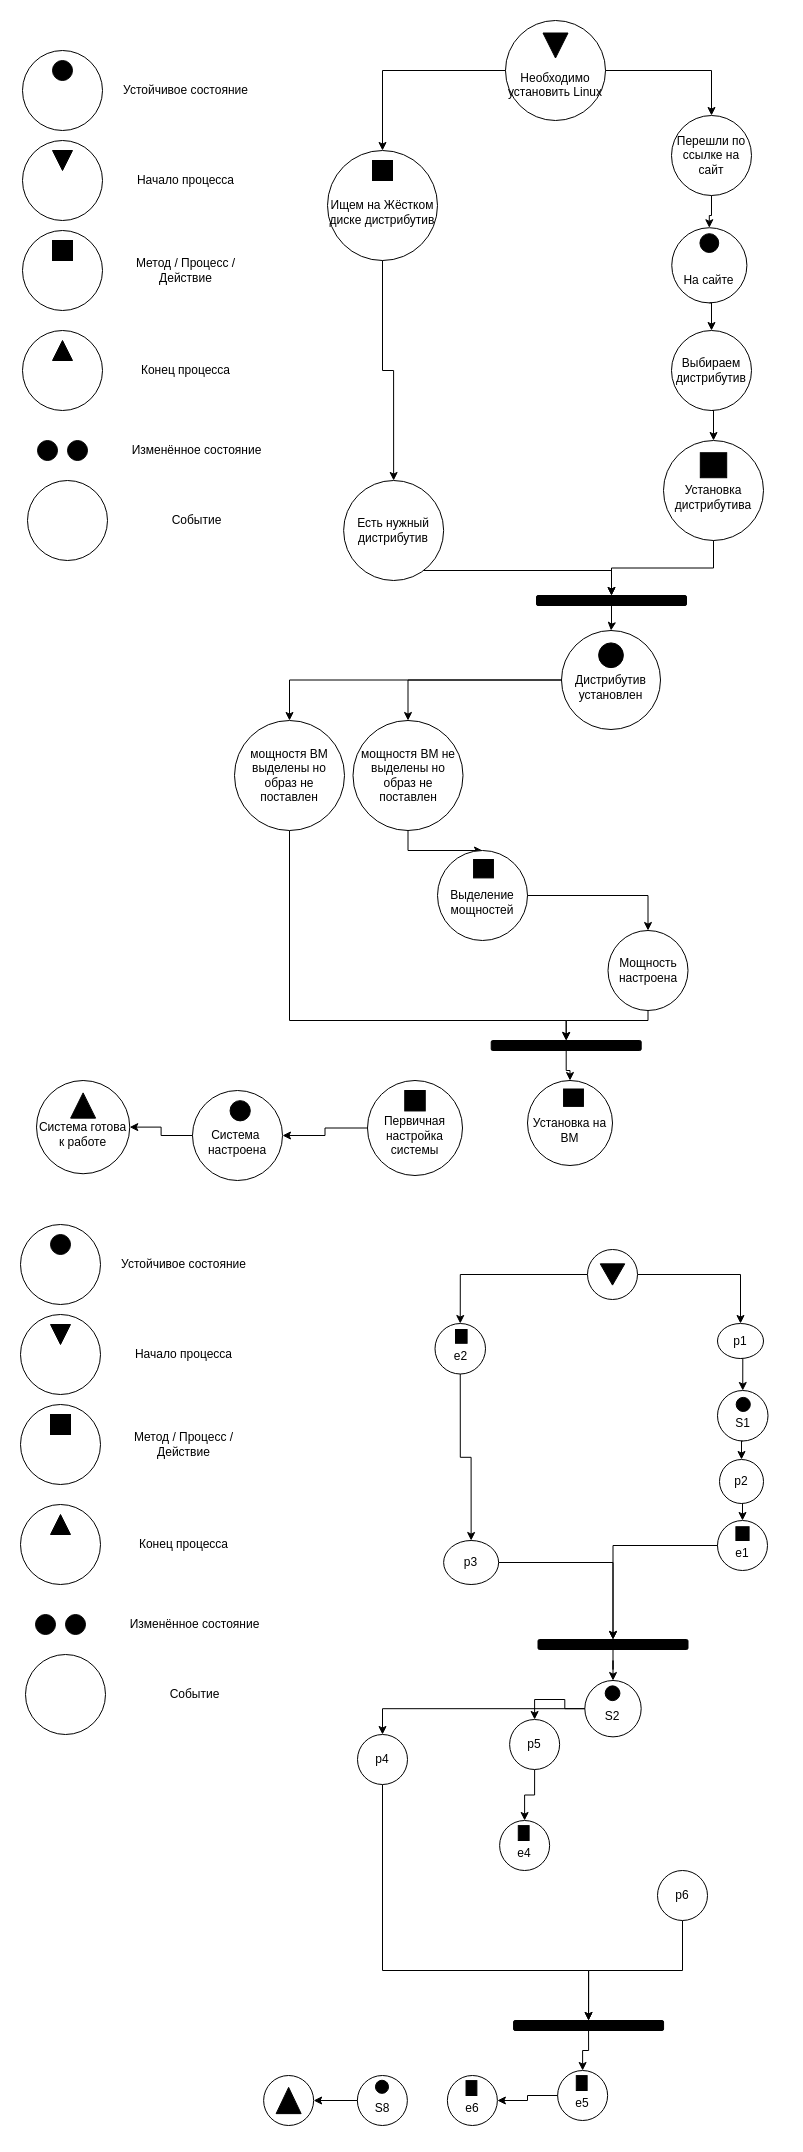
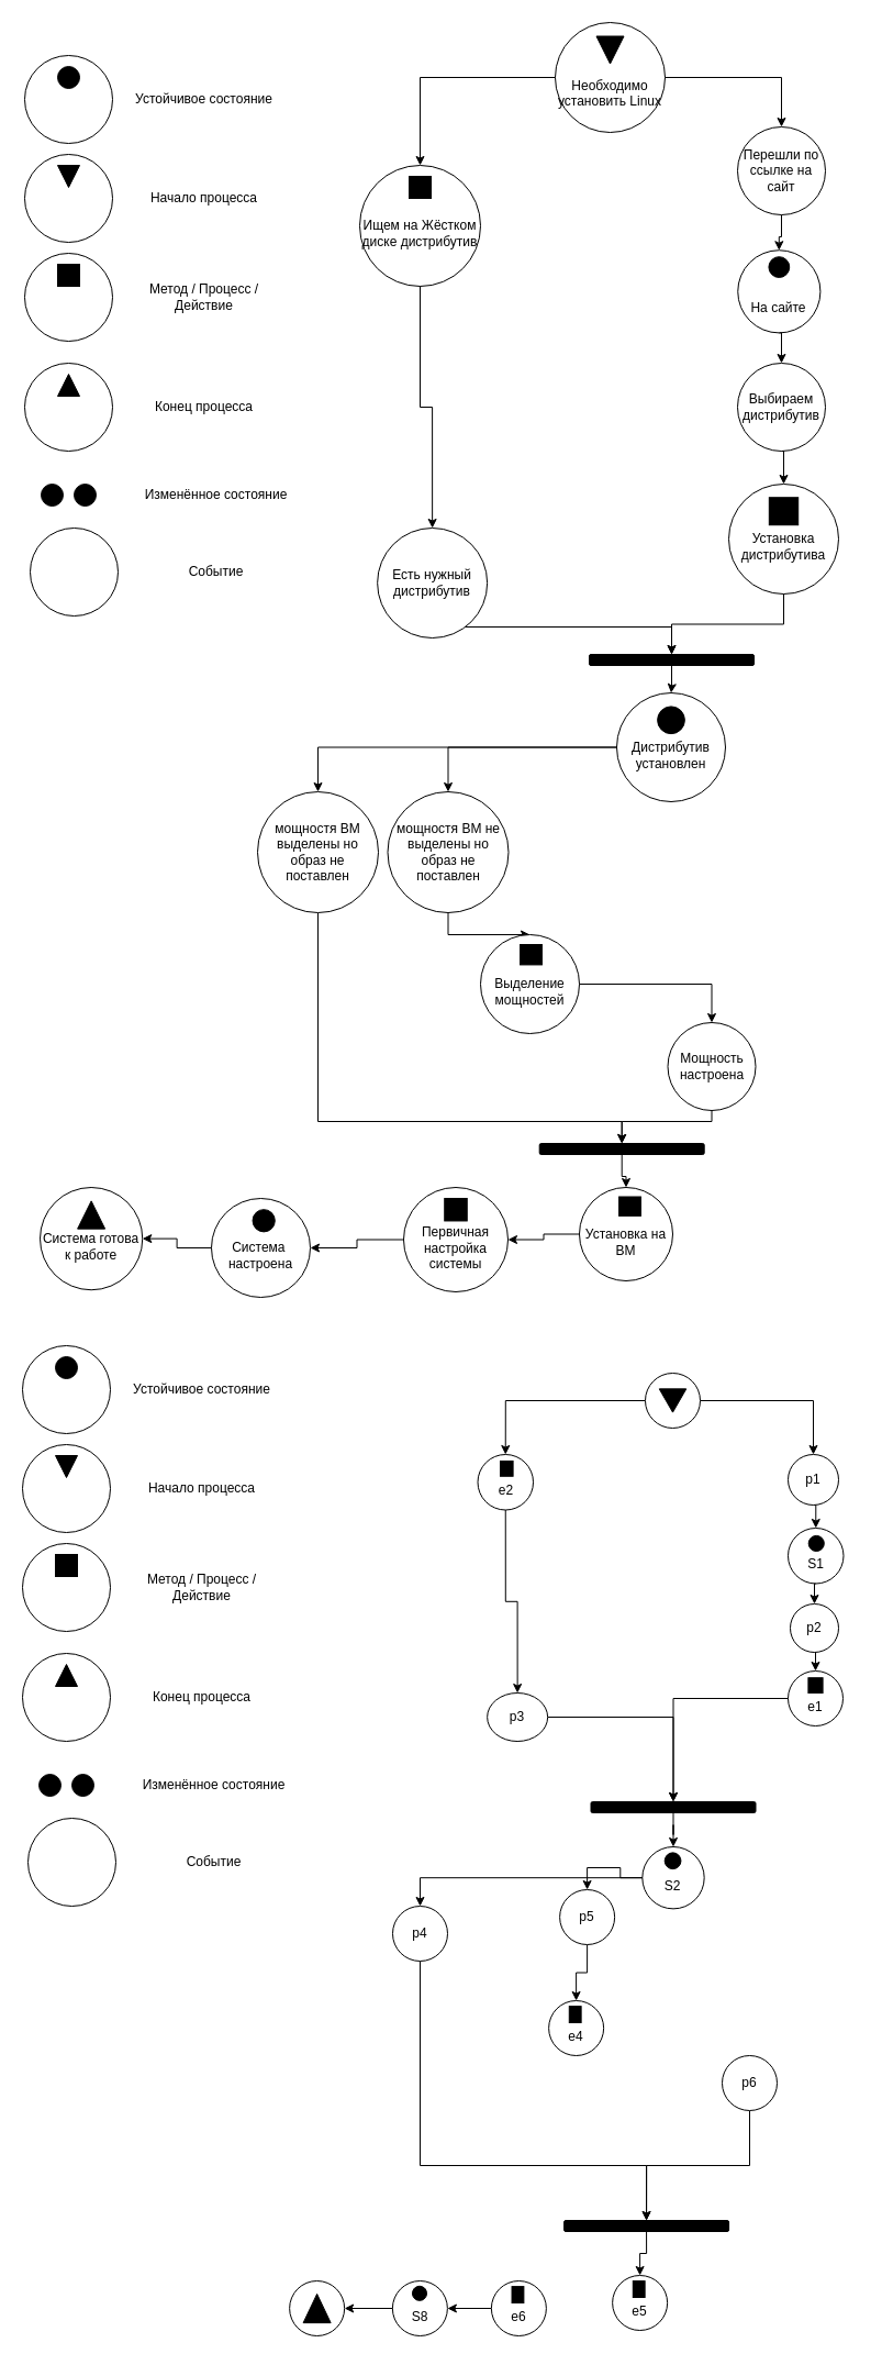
+ <mxCell id="153" style="edgeStyle=orthogonalEdgeStyle;rounded=0;orthogonalLoop=1;jettySize=auto;html=1;exitX=0;exitY=0.5;exitDx=0;exitDy=0;entryX=1;entryY=0.5;entryDx=0;entryDy=0;" parent="1" source="32" target="35" edge="1"><mxGeometry relative="1" as="geometry" /></mxCell>
- <mxCell id="70" value="p1" style="ellipse;whiteSpace=wrap;html=1;aspect=fixed;" parent="1" vertex="1"><mxGeometry x="717" y="1323" width="46" height="35" as="geometry" /></mxCell>
+ <mxCell id="70" value="p1" style="ellipse;whiteSpace=wrap;html=1;aspect=fixed;" parent="1" vertex="1"><mxGeometry x="717" y="1323" width="46" height="46" as="geometry" /></mxCell>
- <mxCell id="158" style="edgeStyle=orthogonalEdgeStyle;rounded=0;orthogonalLoop=1;jettySize=auto;html=1;exitX=0;exitY=0.5;exitDx=0;exitDy=0;entryX=1;entryY=0.5;entryDx=0;entryDy=0;" parent="1" source="100" target="113" edge="1"><mxGeometry relative="1" as="geometry" /></mxCell>
+ <mxCell id="112" style="edgeStyle=orthogonalEdgeStyle;rounded=0;orthogonalLoop=1;jettySize=auto;html=1;entryX=1;entryY=0.5;entryDx=0;entryDy=0;" parent="111" source="113" target="116" edge="1"><mxGeometry relative="1" as="geometry" /></mxCell>
